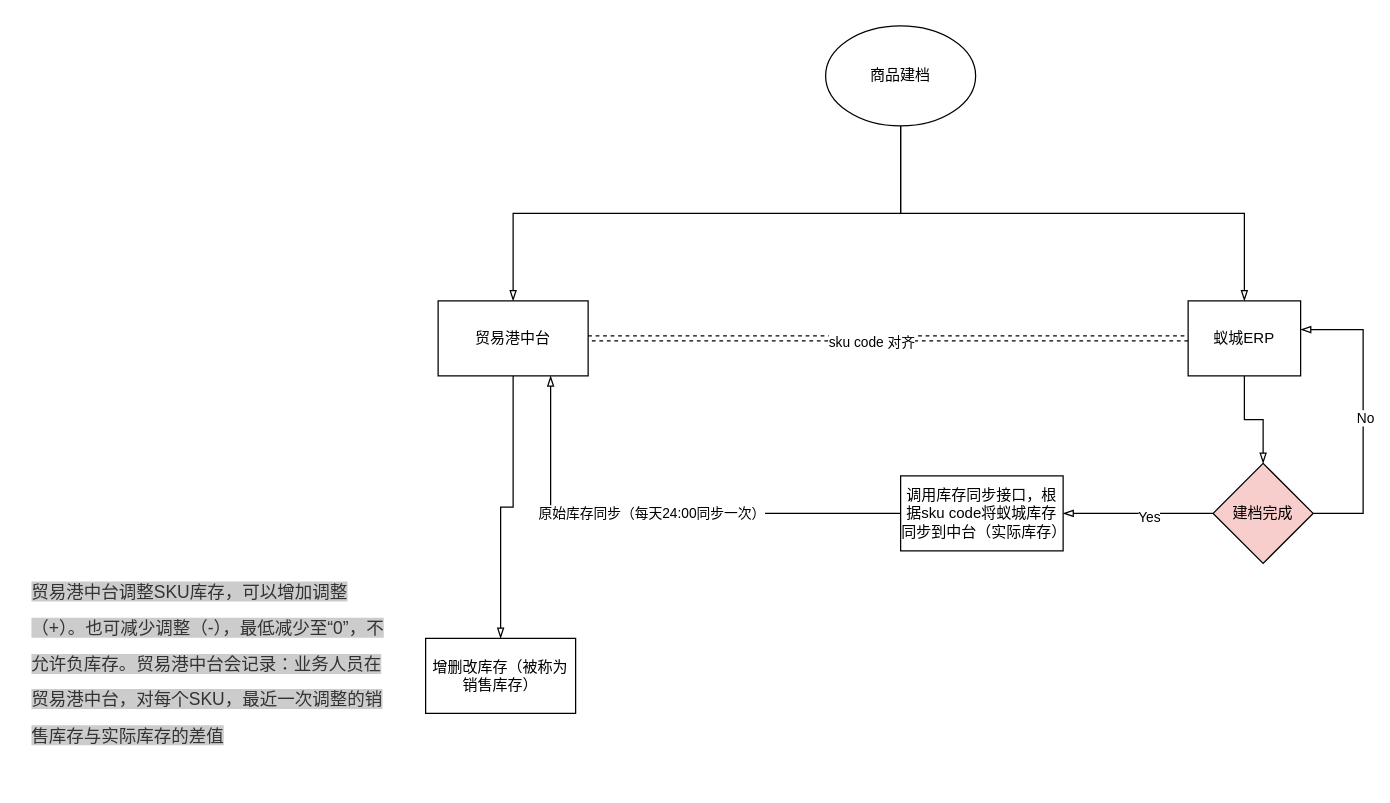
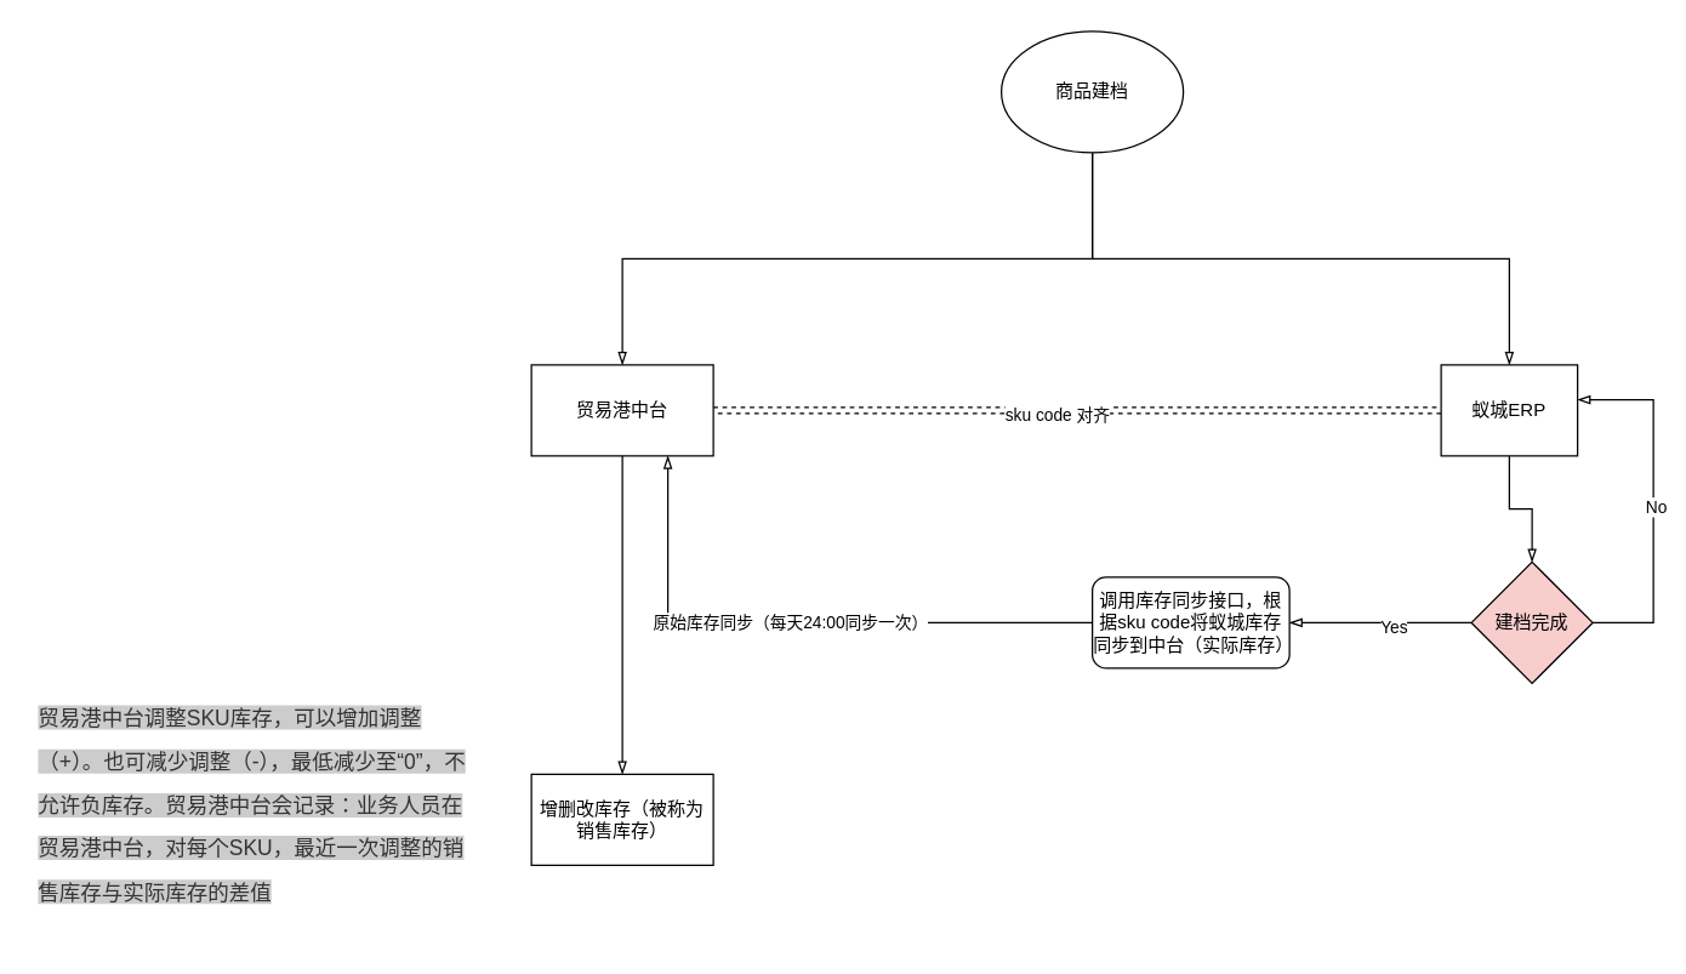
- <mxCell id="18" value="调用库存同步接口，根据sku code将蚁城库存同步到中台（实际库存）" style="whiteSpace=wrap;html=1;" vertex="1" parent="1"><mxGeometry x="720" y="380" width="130" height="60" as="geometry" /></mxCell>
+ <mxCell id="18" value="调用库存同步接口，根据sku code将蚁城库存同步到中台（实际库存）" style="whiteSpace=wrap;html=1;rounded=1;" vertex="1" parent="1"><mxGeometry x="720" y="380" width="130" height="60" as="geometry" /></mxCell>
- <mxCell id="19" value="增删改库存（被称为销售库存）" style="whiteSpace=wrap;html=1;" vertex="1" parent="1"><mxGeometry x="340" y="510" width="120" height="60" as="geometry" /></mxCell>
+ <mxCell id="19" value="增删改库存（被称为销售库存）" style="whiteSpace=wrap;html=1;" vertex="1" parent="1"><mxGeometry x="350" y="510" width="120" height="60" as="geometry" /></mxCell>
